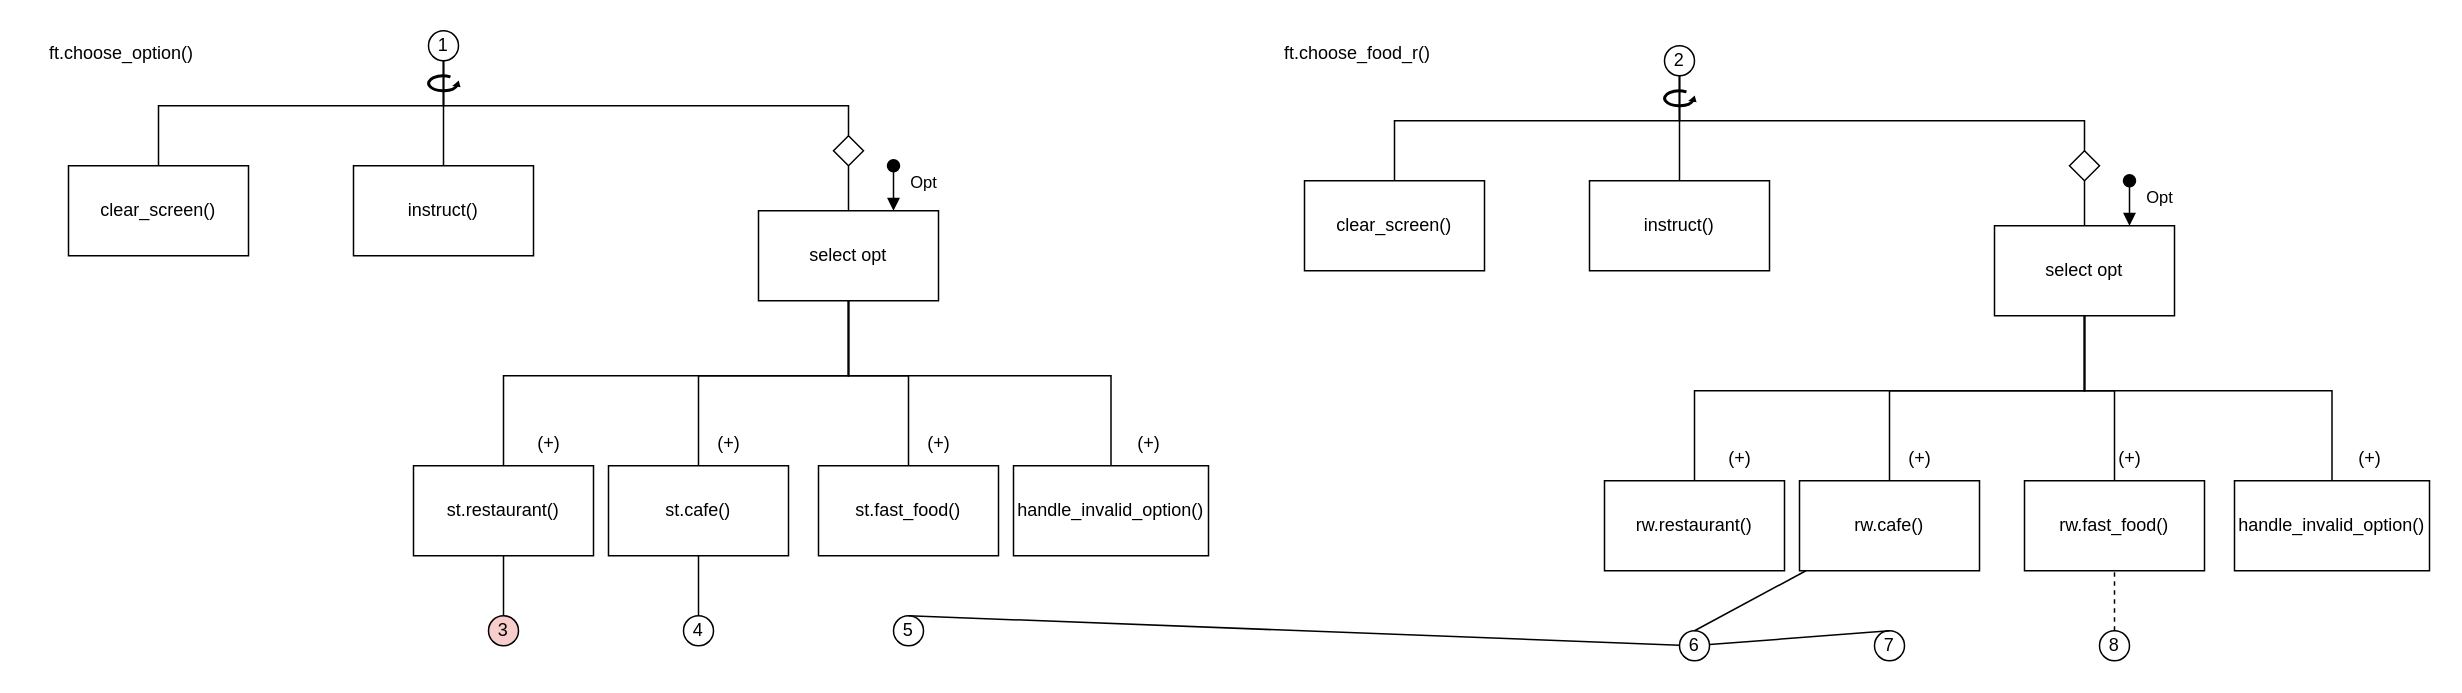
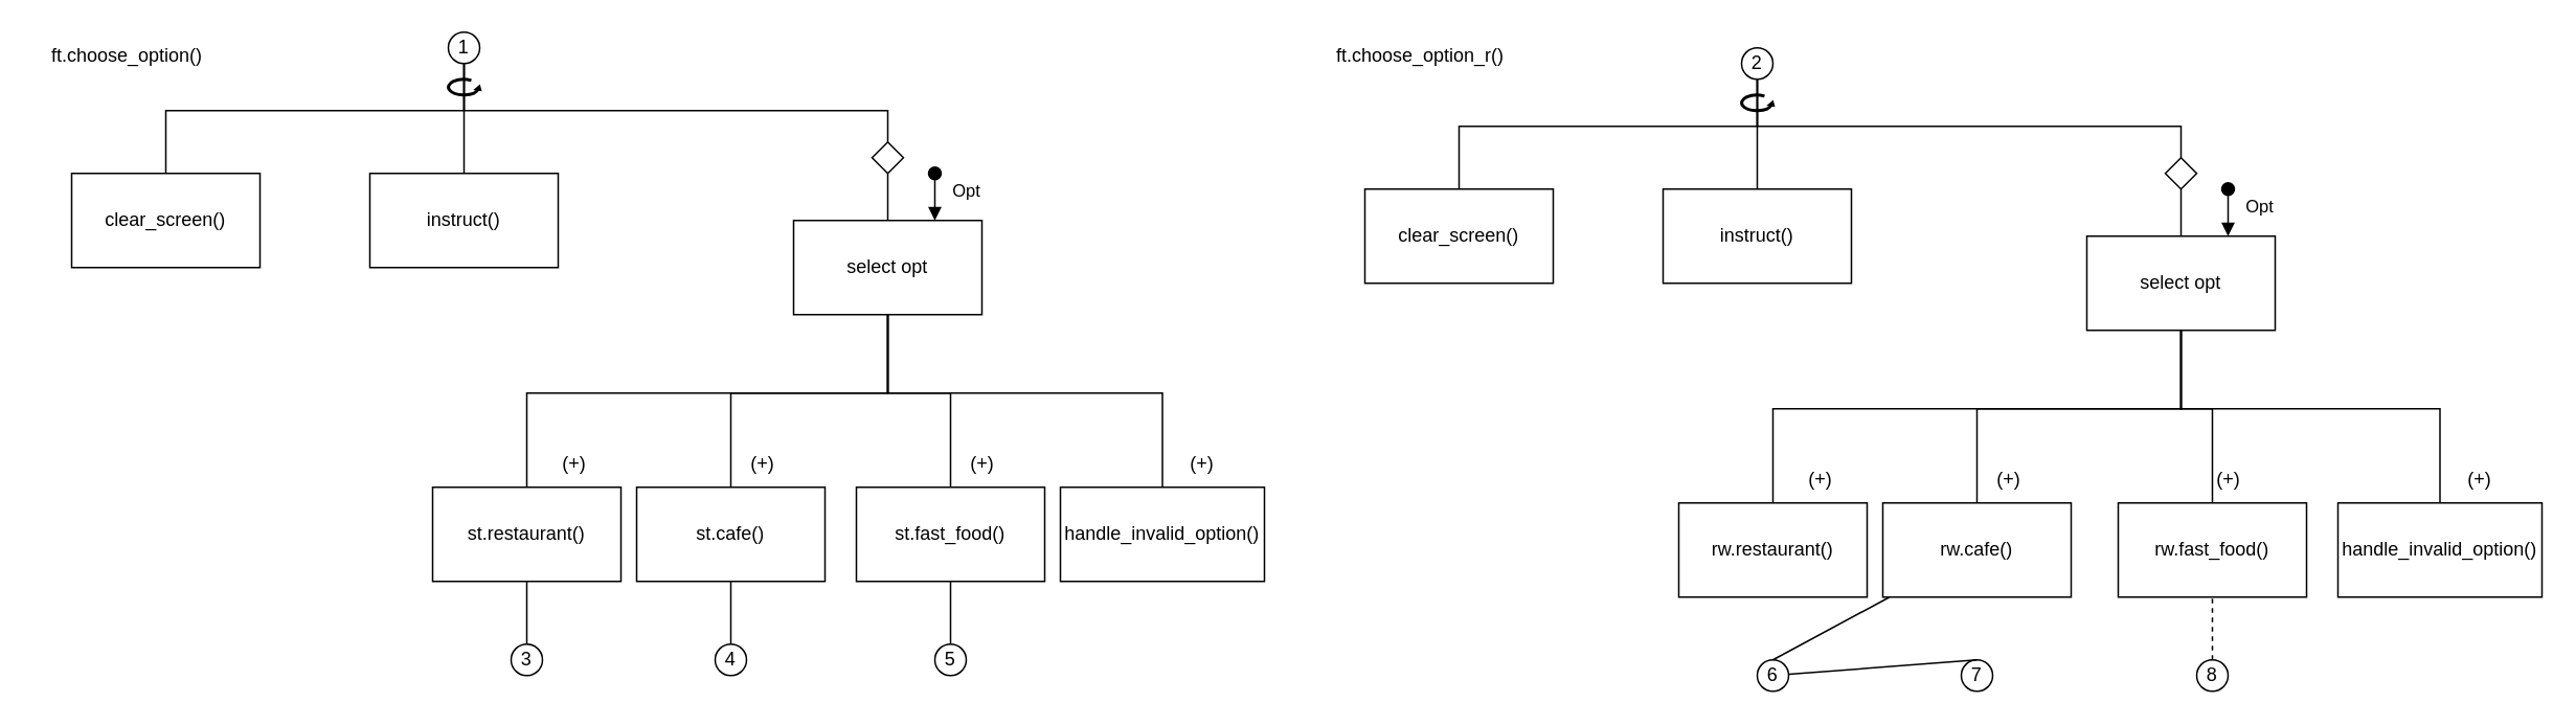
- <mxCell id="60" value="ft.choose_food_r()" style="text;html=1;align=center;verticalAlign=middle;resizable=0;points=[];autosize=1;strokeColor=none;fillColor=none;" parent="1" vertex="1"><mxGeometry x="839" y="20" width="130" height="30" as="geometry" /></mxCell>
+ <mxCell id="60" value="ft.choose_option_r()" style="text;html=1;align=center;verticalAlign=middle;resizable=0;points=[];autosize=1;strokeColor=none;fillColor=none;" parent="1" vertex="1"><mxGeometry x="839" y="20" width="130" height="30" as="geometry" /></mxCell>
- <mxCell id="17" value="" style="endArrow=none;html=1;rounded=0;exitX=0.5;exitY=0;exitDx=0;exitDy=0;" parent="1" source="14" target="39" edge="1"><mxGeometry width="50" height="50" relative="1" as="geometry"><mxPoint x="515" y="450" as="sourcePoint" /><mxPoint x="515" y="410" as="targetPoint" /></mxGeometry></mxCell>
+ <mxCell id="17" value="" style="endArrow=none;html=1;rounded=0;entryX=0.5;entryY=1;entryDx=0;entryDy=0;exitX=0.5;exitY=0;exitDx=0;exitDy=0;" parent="1" source="14" target="12" edge="1"><mxGeometry width="50" height="50" relative="1" as="geometry"><mxPoint x="515" y="450" as="sourcePoint" /><mxPoint x="515" y="410" as="targetPoint" /></mxGeometry></mxCell>
- <mxCell id="13" value="3" style="ellipse;whiteSpace=wrap;html=1;fillColor=#f8cecc;" parent="1" vertex="1"><mxGeometry x="325" y="410" width="20" height="20" as="geometry" /></mxCell>
+ <mxCell id="13" value="3" style="ellipse;whiteSpace=wrap;html=1;" parent="1" vertex="1"><mxGeometry x="325" y="410" width="20" height="20" as="geometry" /></mxCell>
